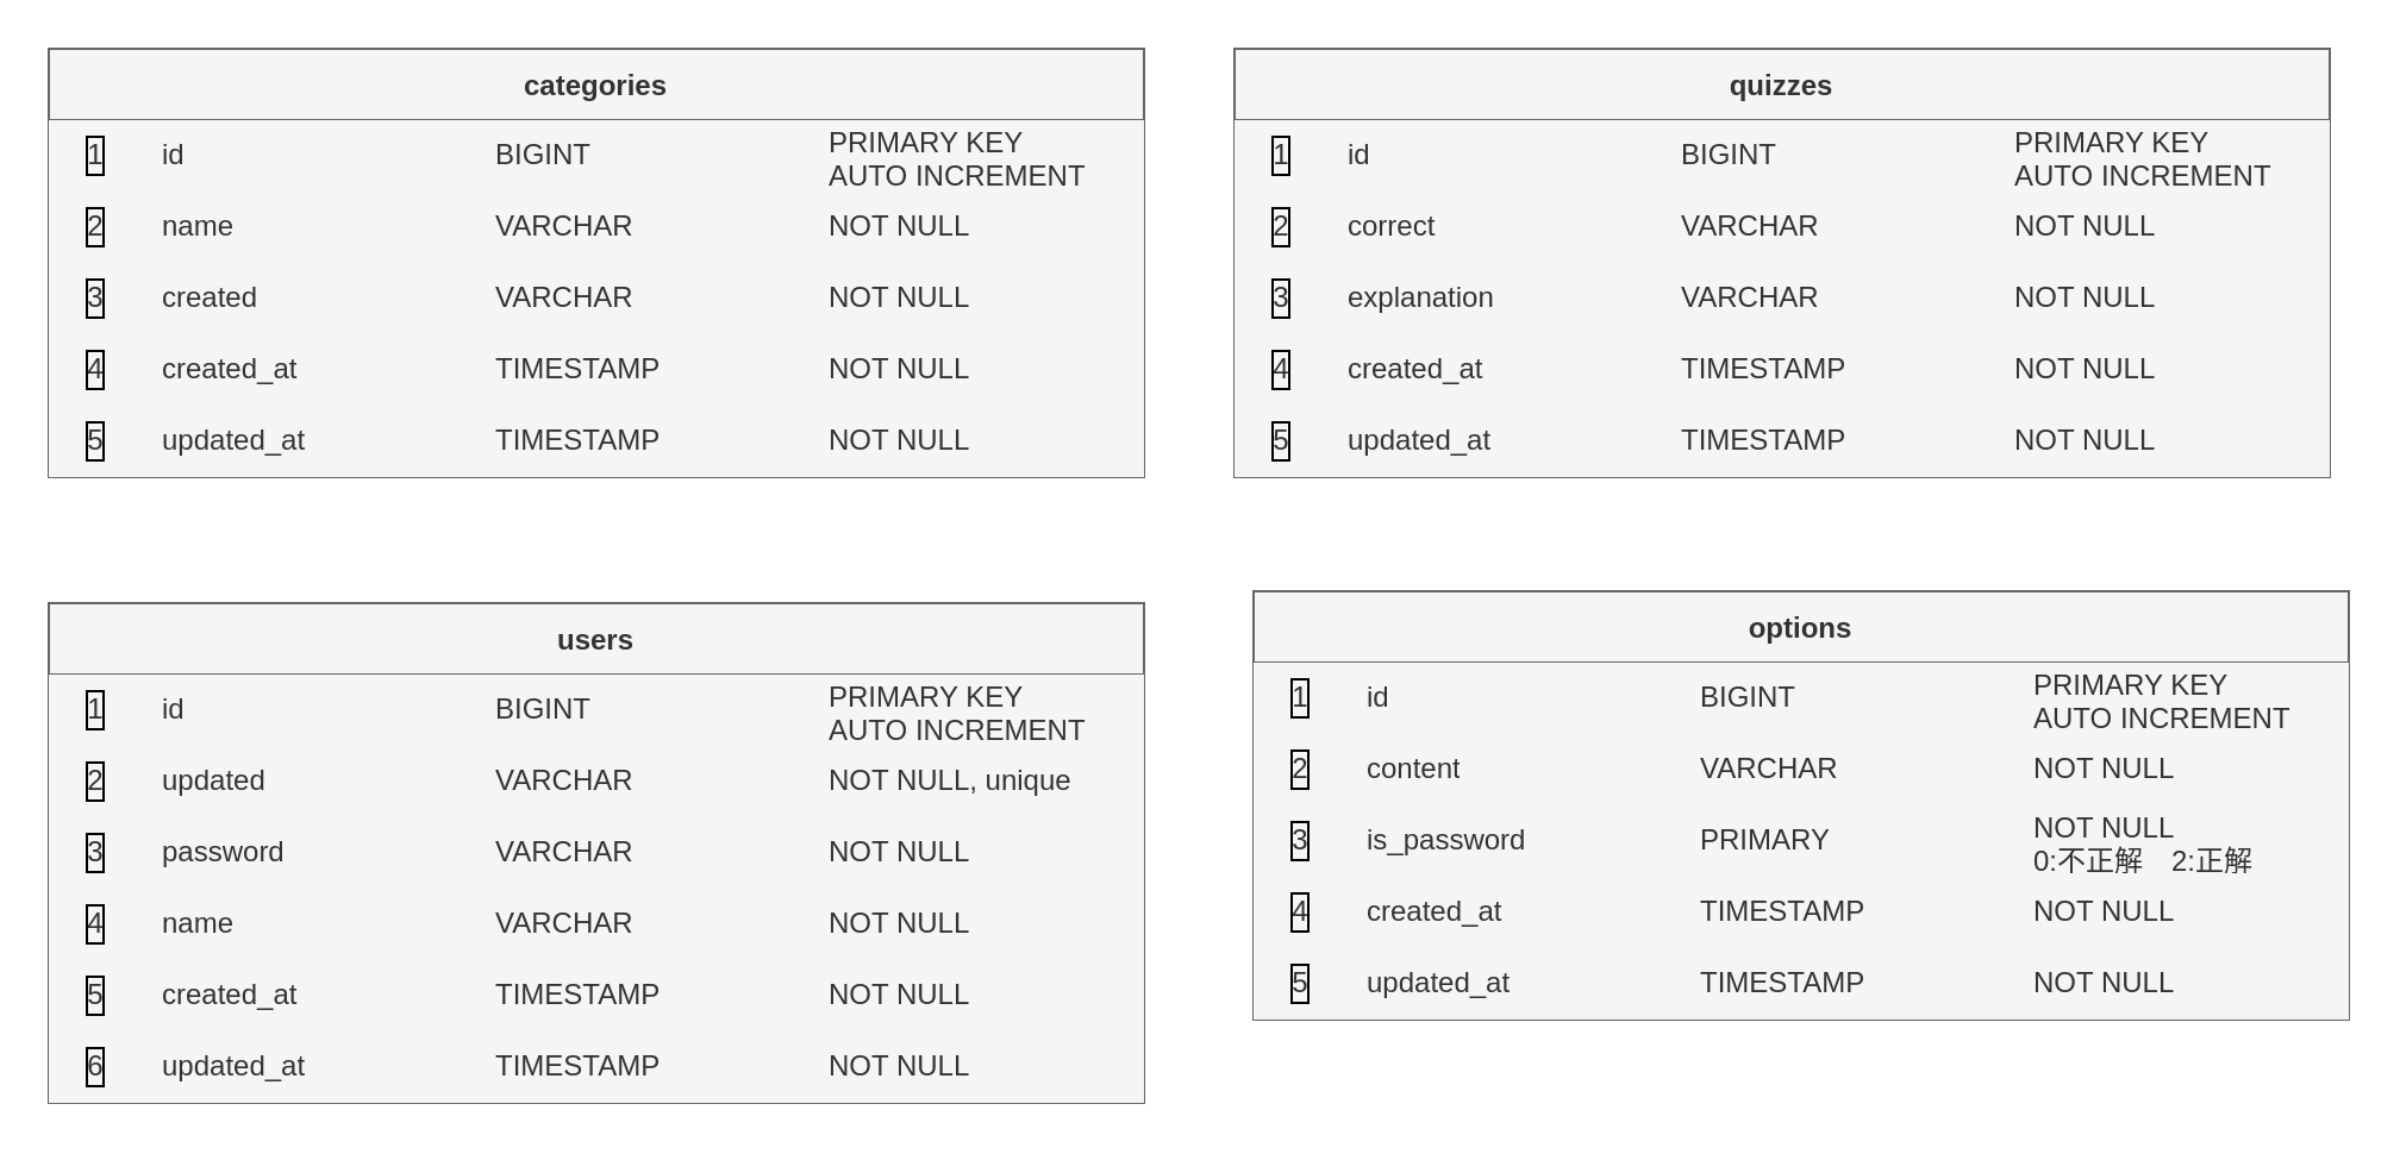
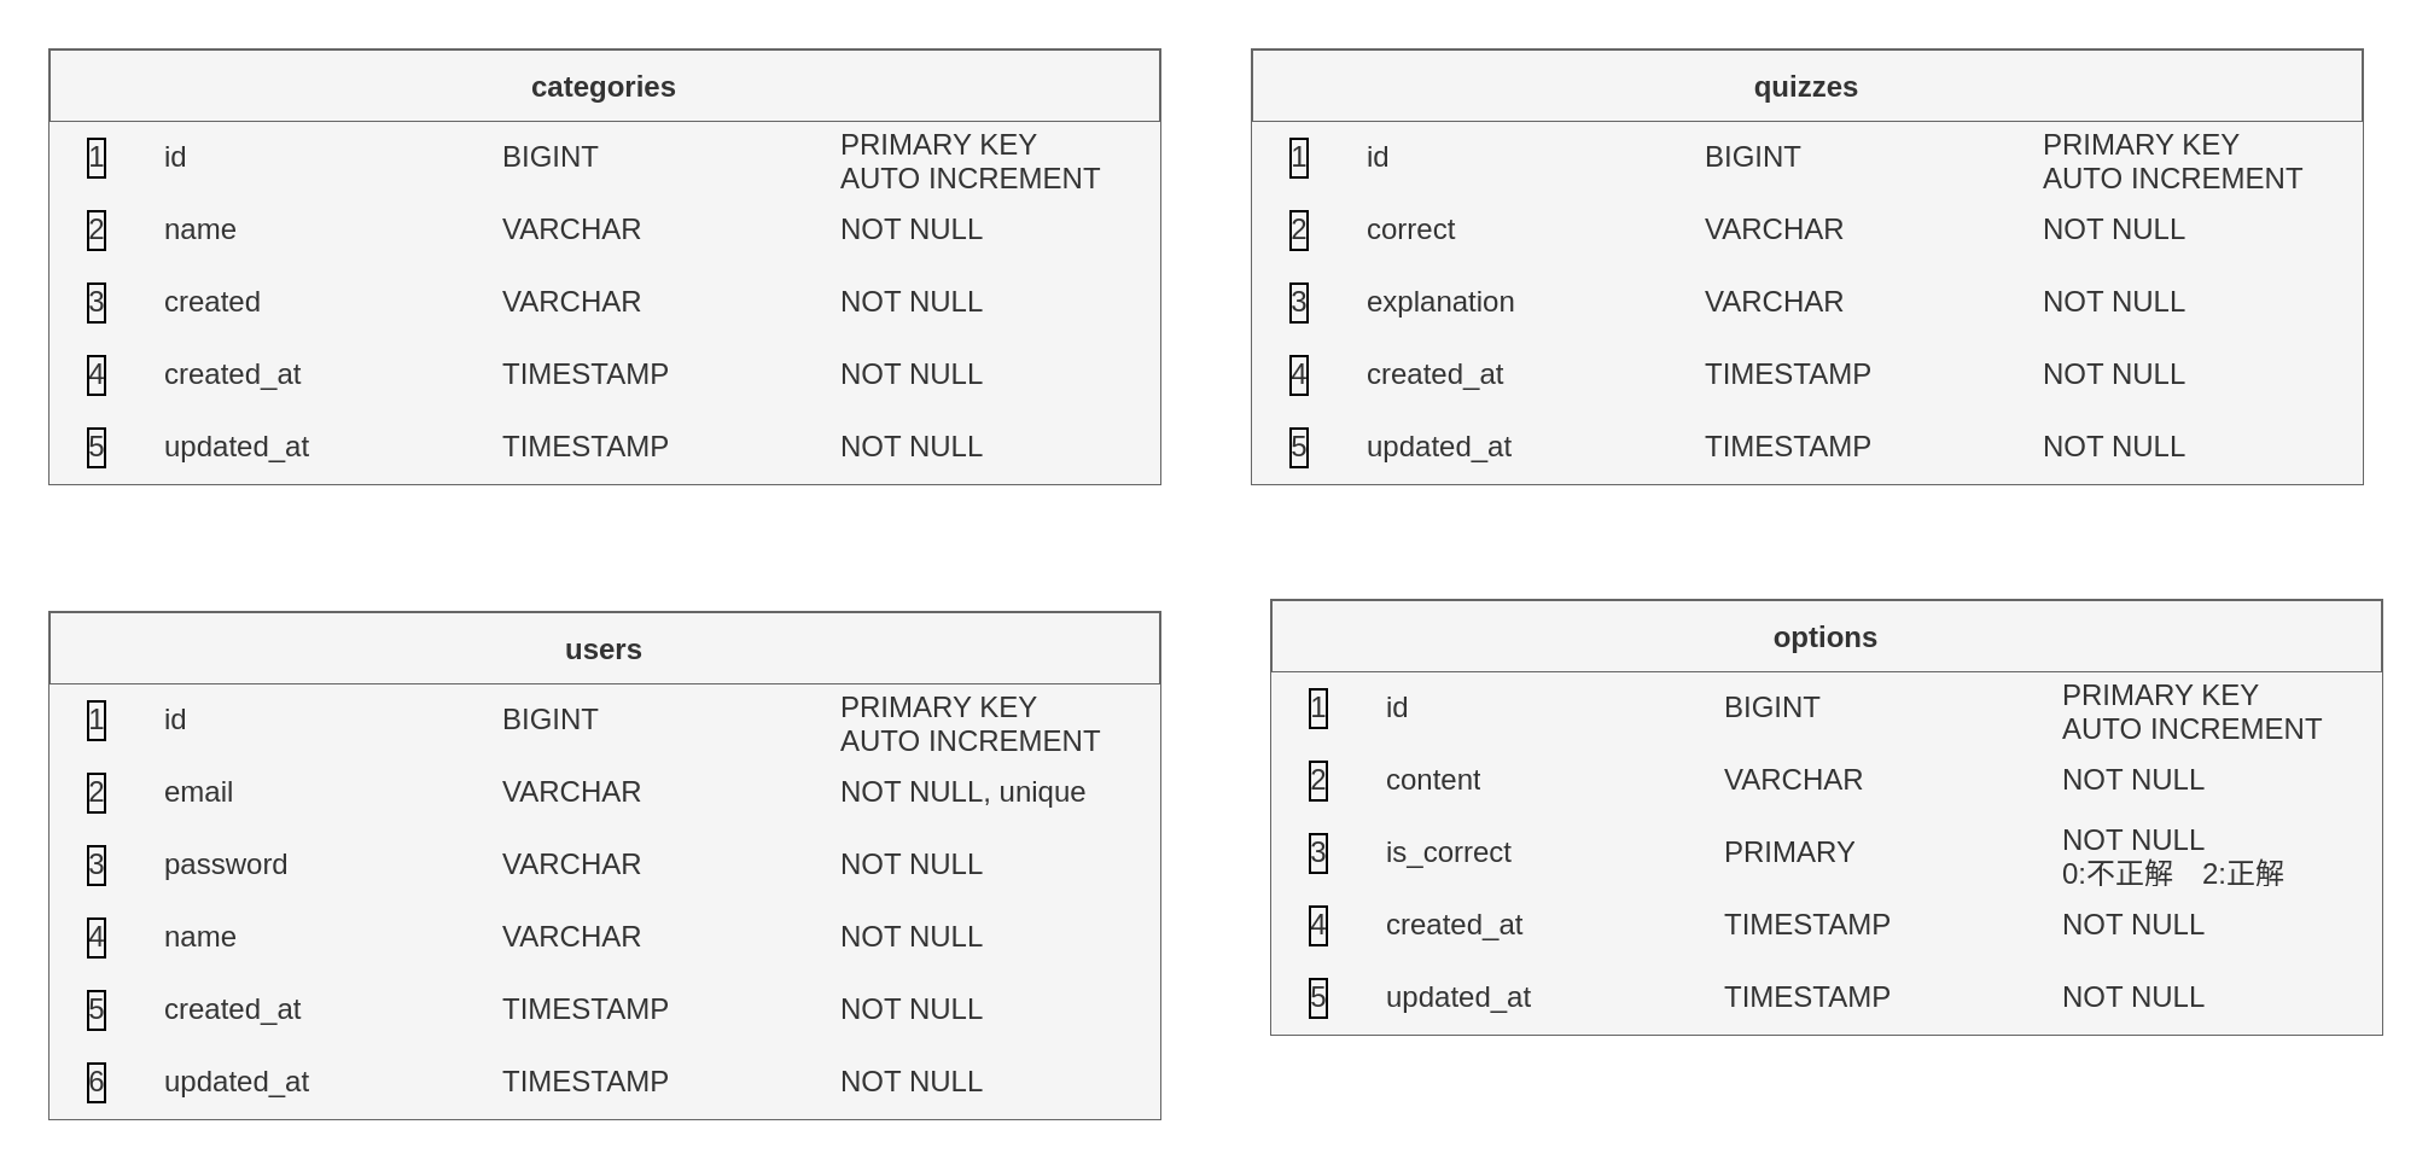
- <mxCell id="62" value="updated" style="shape=partialRectangle;html=1;whiteSpace=wrap;connectable=0;fillColor=#f5f5f5;top=0;left=0;bottom=0;right=0;align=left;spacingLeft=6;overflow=hidden;strokeColor=#666666;perimeterSpacing=1;swimlaneFillColor=default;fontColor=#333333;" vertex="1" parent="60"><mxGeometry x="40" width="140" height="30" as="geometry"><mxRectangle width="140" height="30" as="alternateBounds" /></mxGeometry></mxCell>
+ <mxCell id="62" value="email" style="shape=partialRectangle;html=1;whiteSpace=wrap;connectable=0;fillColor=#f5f5f5;top=0;left=0;bottom=0;right=0;align=left;spacingLeft=6;overflow=hidden;strokeColor=#666666;perimeterSpacing=1;swimlaneFillColor=default;fontColor=#333333;" vertex="1" parent="60"><mxGeometry x="40" width="140" height="30" as="geometry"><mxRectangle width="140" height="30" as="alternateBounds" /></mxGeometry></mxCell>
- <mxCell id="41" value="is_password" style="shape=partialRectangle;html=1;whiteSpace=wrap;connectable=0;fillColor=#f5f5f5;top=0;left=0;bottom=0;right=0;align=left;spacingLeft=6;overflow=hidden;strokeColor=#666666;perimeterSpacing=1;swimlaneFillColor=default;fontColor=#333333;" vertex="1" parent="39"><mxGeometry x="40" width="140" height="30" as="geometry"><mxRectangle width="140" height="30" as="alternateBounds" /></mxGeometry></mxCell>
+ <mxCell id="41" value="is_correct" style="shape=partialRectangle;html=1;whiteSpace=wrap;connectable=0;fillColor=#f5f5f5;top=0;left=0;bottom=0;right=0;align=left;spacingLeft=6;overflow=hidden;strokeColor=#666666;perimeterSpacing=1;swimlaneFillColor=default;fontColor=#333333;" vertex="1" parent="39"><mxGeometry x="40" width="140" height="30" as="geometry"><mxRectangle width="140" height="30" as="alternateBounds" /></mxGeometry></mxCell>
